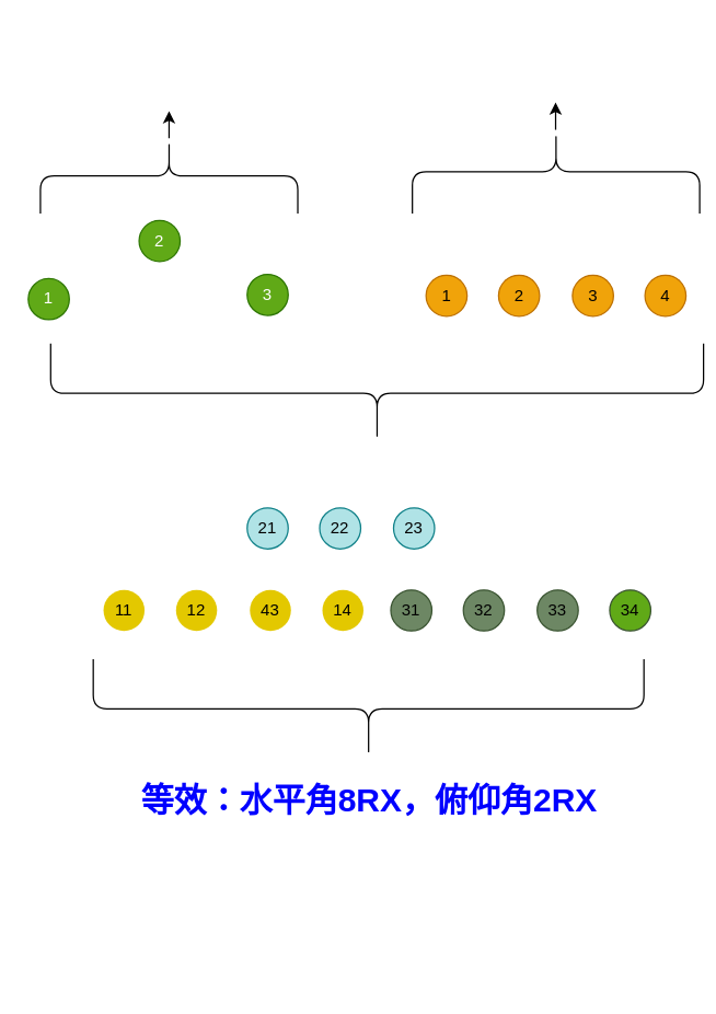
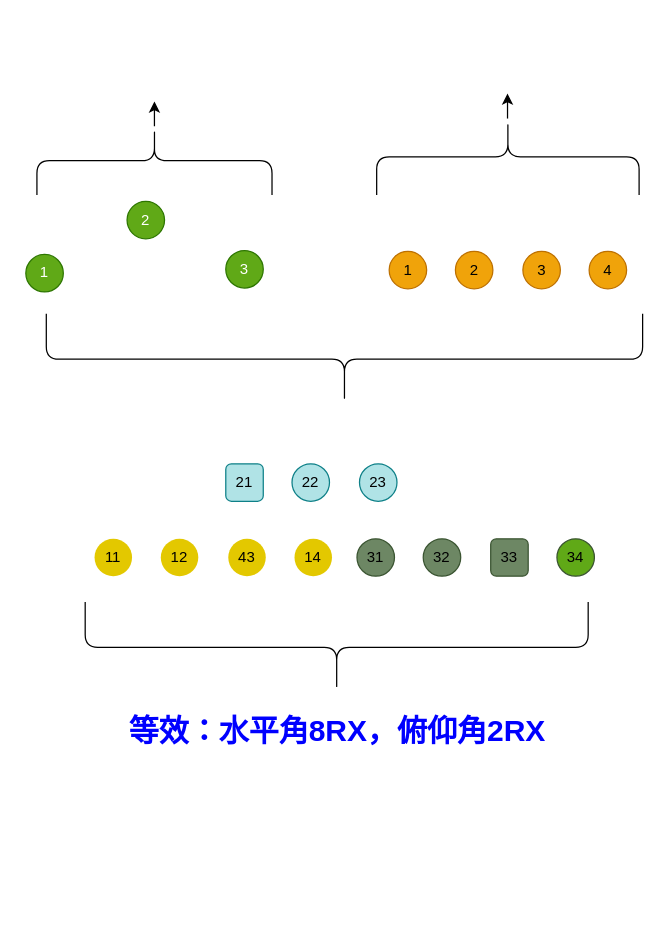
- <mxCell id="12" value="21" style="ellipse;whiteSpace=wrap;html=1;aspect=fixed;fillColor=#b0e3e6;strokeColor=#0e8088;fontColor=#000000;" parent="11" vertex="1"><mxGeometry width="30" height="30" as="geometry" /></mxCell>
+ <mxCell id="12" value="21" style="whiteSpace=wrap;html=1;aspect=fixed;fillColor=#b0e3e6;strokeColor=#0e8088;fontColor=#000000;rounded=1;" parent="11" vertex="1"><mxGeometry width="30" height="30" as="geometry" /></mxCell>
- <mxCell id="22" value="33" style="ellipse;whiteSpace=wrap;html=1;aspect=fixed;fillColor=#6d8764;fontColor=#000000;strokeColor=#3A5431;" parent="20" vertex="1"><mxGeometry x="107" width="30" height="30" as="geometry" /></mxCell>
+ <mxCell id="22" value="33" style="whiteSpace=wrap;html=1;aspect=fixed;fillColor=#6d8764;fontColor=#000000;strokeColor=#3A5431;rounded=1;" parent="20" vertex="1"><mxGeometry x="107" width="30" height="30" as="geometry" /></mxCell>
